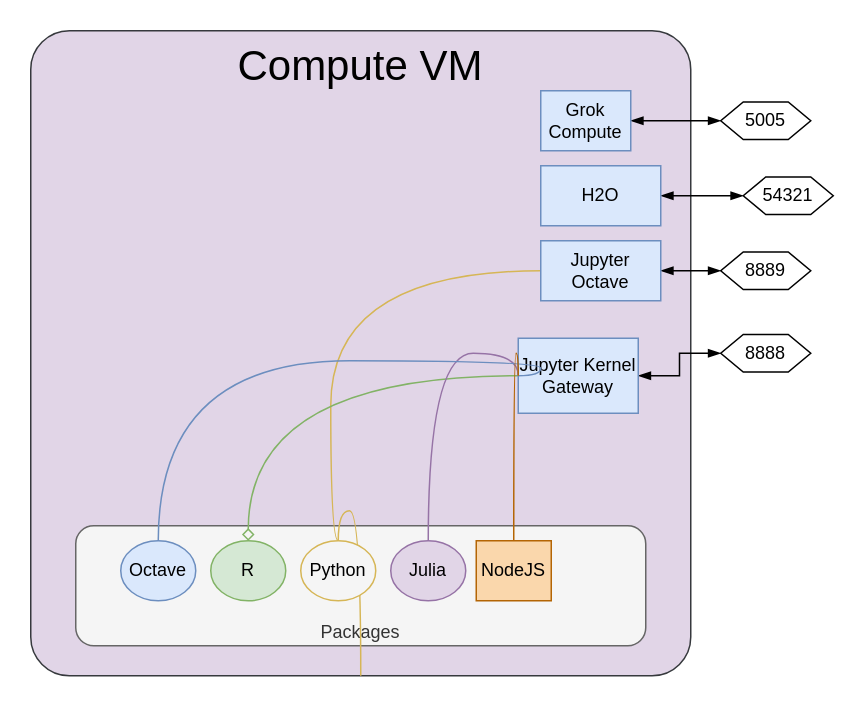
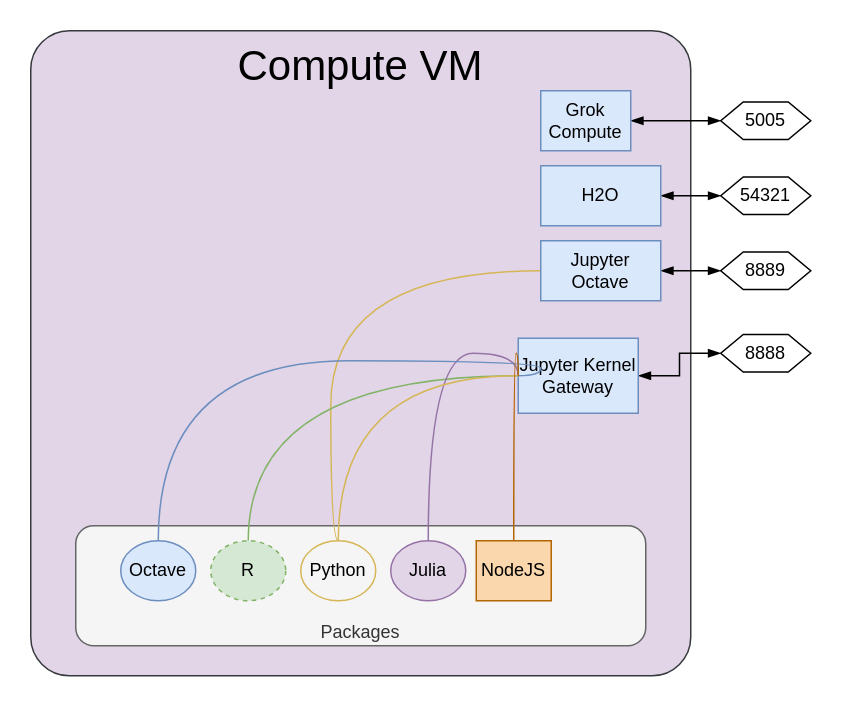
- <mxCell id="18" value="54321" style="shape=hexagon;perimeter=hexagonPerimeter2;whiteSpace=wrap;html=1;" vertex="1" parent="1"><mxGeometry x="495" y="117.5" width="60" height="25" as="geometry" /></mxCell>
+ <mxCell id="18" value="54321" style="shape=hexagon;perimeter=hexagonPerimeter2;whiteSpace=wrap;html=1;" vertex="1" parent="1"><mxGeometry x="480" y="117.5" width="60" height="25" as="geometry" /></mxCell>
- <mxCell id="8" style="edgeStyle=orthogonalEdgeStyle;curved=1;rounded=1;comic=0;orthogonalLoop=1;jettySize=auto;html=1;shadow=0;startArrow=none;startFill=0;sourcePerimeterSpacing=0;endArrow=diamond;endFill=0;targetPerimeterSpacing=0;strokeWidth=1;fillColor=#d5e8d4;strokeColor=#82b366;entryX=0.5;entryY=0;entryDx=0;entryDy=0;" edge="1" parent="1" source="9" target="24"><mxGeometry relative="1" as="geometry"><mxPoint x="140" y="360" as="targetPoint" /></mxGeometry></mxCell>
+ <mxCell id="8" style="edgeStyle=orthogonalEdgeStyle;curved=1;rounded=1;comic=0;orthogonalLoop=1;jettySize=auto;html=1;shadow=0;startArrow=none;startFill=0;sourcePerimeterSpacing=0;endArrow=none;endFill=0;targetPerimeterSpacing=0;strokeWidth=1;fillColor=#d5e8d4;strokeColor=#82b366;entryX=0.5;entryY=0;entryDx=0;entryDy=0;" edge="1" parent="1" source="9" target="24"><mxGeometry relative="1" as="geometry"><mxPoint x="140" y="360" as="targetPoint" /></mxGeometry></mxCell>
- <mxCell id="24" value="R" style="ellipse;whiteSpace=wrap;html=1;fillColor=#d5e8d4;strokeColor=#82b366;" vertex="1" parent="1"><mxGeometry x="140" y="360" width="50" height="40" as="geometry" /></mxCell>
+ <mxCell id="24" value="R" style="ellipse;whiteSpace=wrap;html=1;fillColor=#d5e8d4;strokeColor=#82b366;dashed=1;" vertex="1" parent="1"><mxGeometry x="140" y="360" width="50" height="40" as="geometry" /></mxCell>
- <mxCell id="21" style="edgeStyle=orthogonalEdgeStyle;curved=1;rounded=1;comic=0;orthogonalLoop=1;jettySize=auto;html=1;exitX=0.5;exitY=0;exitDx=0;exitDy=0;shadow=0;startArrow=none;startFill=0;sourcePerimeterSpacing=0;endArrow=none;endFill=0;targetPerimeterSpacing=0;strokeWidth=1;fillColor=#fff2cc;strokeColor=#d6b656;" edge="1" parent="1" source="22" target="2"><mxGeometry relative="1" as="geometry" /></mxCell>
+ <mxCell id="21" style="edgeStyle=orthogonalEdgeStyle;curved=1;rounded=1;comic=0;orthogonalLoop=1;jettySize=auto;html=1;exitX=0.5;exitY=0;exitDx=0;exitDy=0;entryX=0;entryY=0.5;entryDx=0;entryDy=0;shadow=0;startArrow=none;startFill=0;sourcePerimeterSpacing=0;endArrow=none;endFill=0;targetPerimeterSpacing=0;strokeWidth=1;fillColor=#fff2cc;strokeColor=#d6b656;" edge="1" parent="1" source="22" target="9"><mxGeometry relative="1" as="geometry" /></mxCell>
